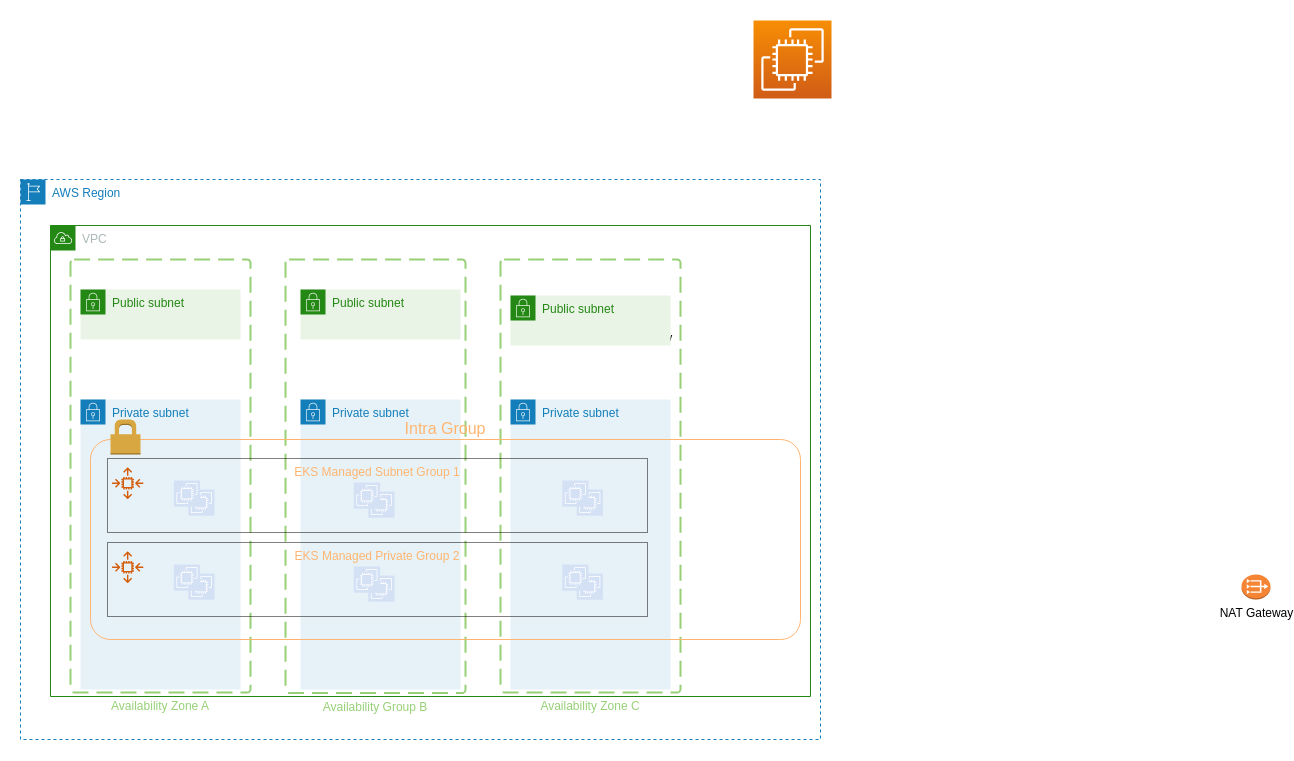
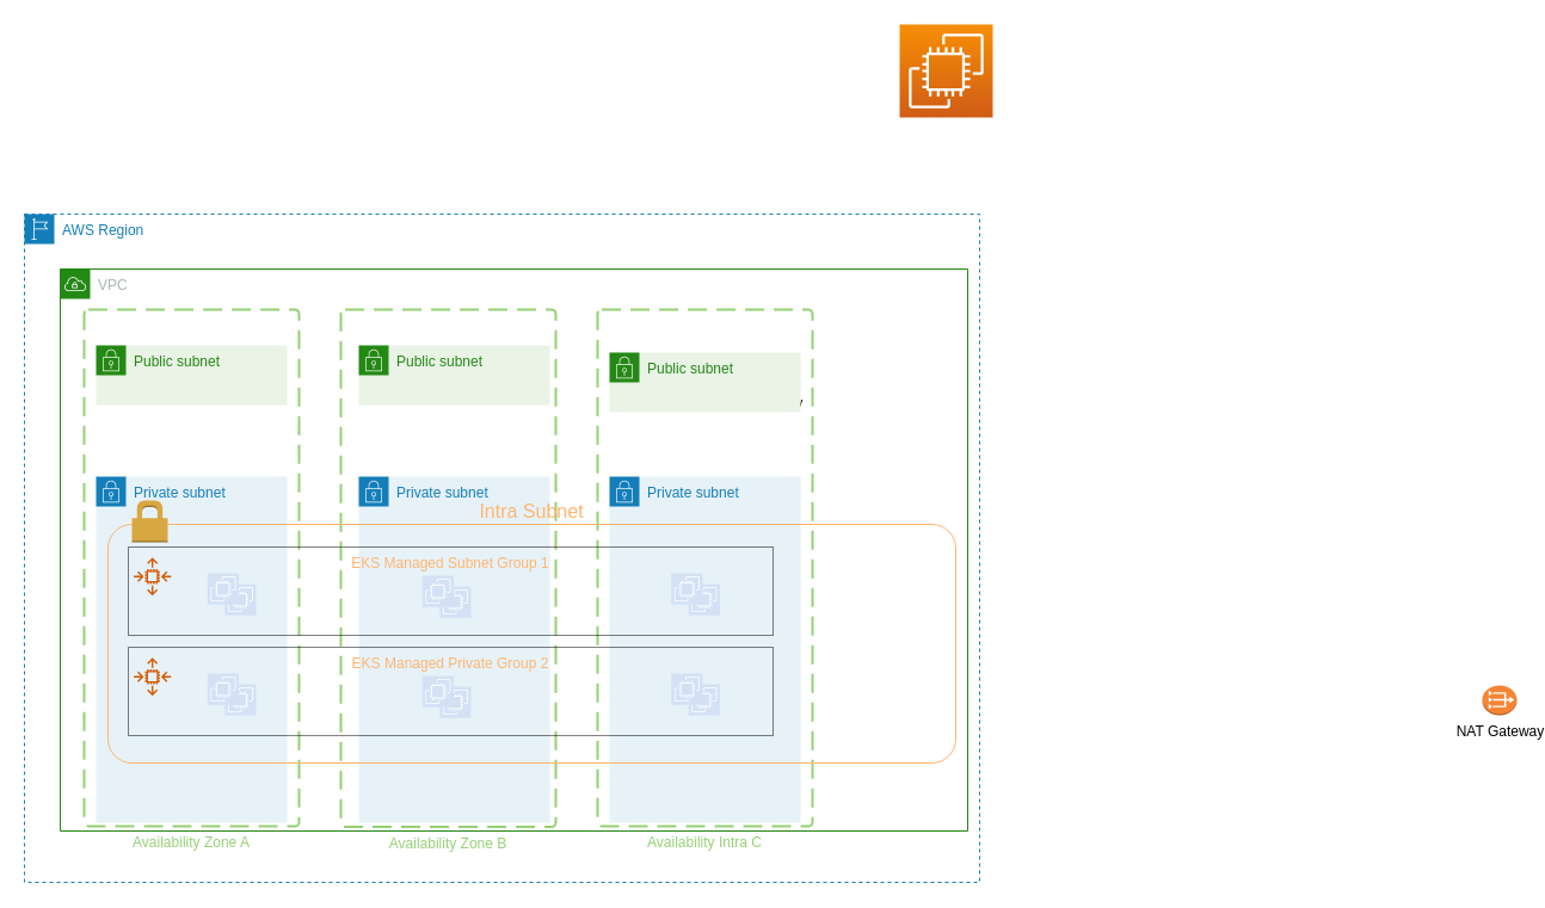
- <mxCell id="19" value="Intra Group" style="rounded=1;arcSize=10;dashed=0;fillColor=none;gradientColor=none;strokeWidth=1;fontSize=16;verticalAlign=bottom;labelPosition=center;verticalLabelPosition=top;align=center;fontColor=#FFB570;strokeColor=#FFB570;" vertex="1" parent="10"><mxGeometry x="90" y="439" width="710" height="200" as="geometry" /></mxCell>
+ <mxCell id="19" value="Intra Subnet" style="rounded=1;arcSize=10;dashed=0;fillColor=none;gradientColor=none;strokeWidth=1;fontSize=16;verticalAlign=bottom;labelPosition=center;verticalLabelPosition=top;align=center;fontColor=#FFB570;strokeColor=#FFB570;" vertex="1" parent="10"><mxGeometry x="90" y="439" width="710" height="200" as="geometry" /></mxCell>
- <mxCell id="6" value="Availability Zone C" style="rounded=1;arcSize=2;dashed=1;strokeColor=#97D077;fillColor=none;gradientColor=none;dashPattern=8 4;strokeWidth=2;labelPosition=center;verticalLabelPosition=bottom;align=center;verticalAlign=top;fontColor=#97D077;movable=1;resizable=1;rotatable=1;deletable=1;editable=1;locked=0;connectable=1;" vertex="1" parent="1"><mxGeometry x="500" y="259" width="180" height="433" as="geometry" /></mxCell>
+ <mxCell id="6" value="Availability Intra C" style="rounded=1;arcSize=2;dashed=1;strokeColor=#97D077;fillColor=none;gradientColor=none;dashPattern=8 4;strokeWidth=2;labelPosition=center;verticalLabelPosition=bottom;align=center;verticalAlign=top;fontColor=#97D077;movable=1;resizable=1;rotatable=1;deletable=1;editable=1;locked=0;connectable=1;" vertex="1" parent="1"><mxGeometry x="500" y="259" width="180" height="433" as="geometry" /></mxCell>
- <mxCell id="7" value="Availability Group B" style="rounded=1;arcSize=2;dashed=1;strokeColor=#97D077;fillColor=none;gradientColor=none;dashPattern=8 4;strokeWidth=2;labelPosition=center;verticalLabelPosition=bottom;align=center;verticalAlign=top;fontColor=#97D077;movable=1;resizable=1;rotatable=1;deletable=1;editable=1;locked=0;connectable=1;" vertex="1" parent="1"><mxGeometry x="285" y="259" width="180" height="433.5" as="geometry" /></mxCell>
+ <mxCell id="7" value="Availability Zone B" style="rounded=1;arcSize=2;dashed=1;strokeColor=#97D077;fillColor=none;gradientColor=none;dashPattern=8 4;strokeWidth=2;labelPosition=center;verticalLabelPosition=bottom;align=center;verticalAlign=top;fontColor=#97D077;movable=1;resizable=1;rotatable=1;deletable=1;editable=1;locked=0;connectable=1;" vertex="1" parent="1"><mxGeometry x="285" y="259" width="180" height="433.5" as="geometry" /></mxCell>
